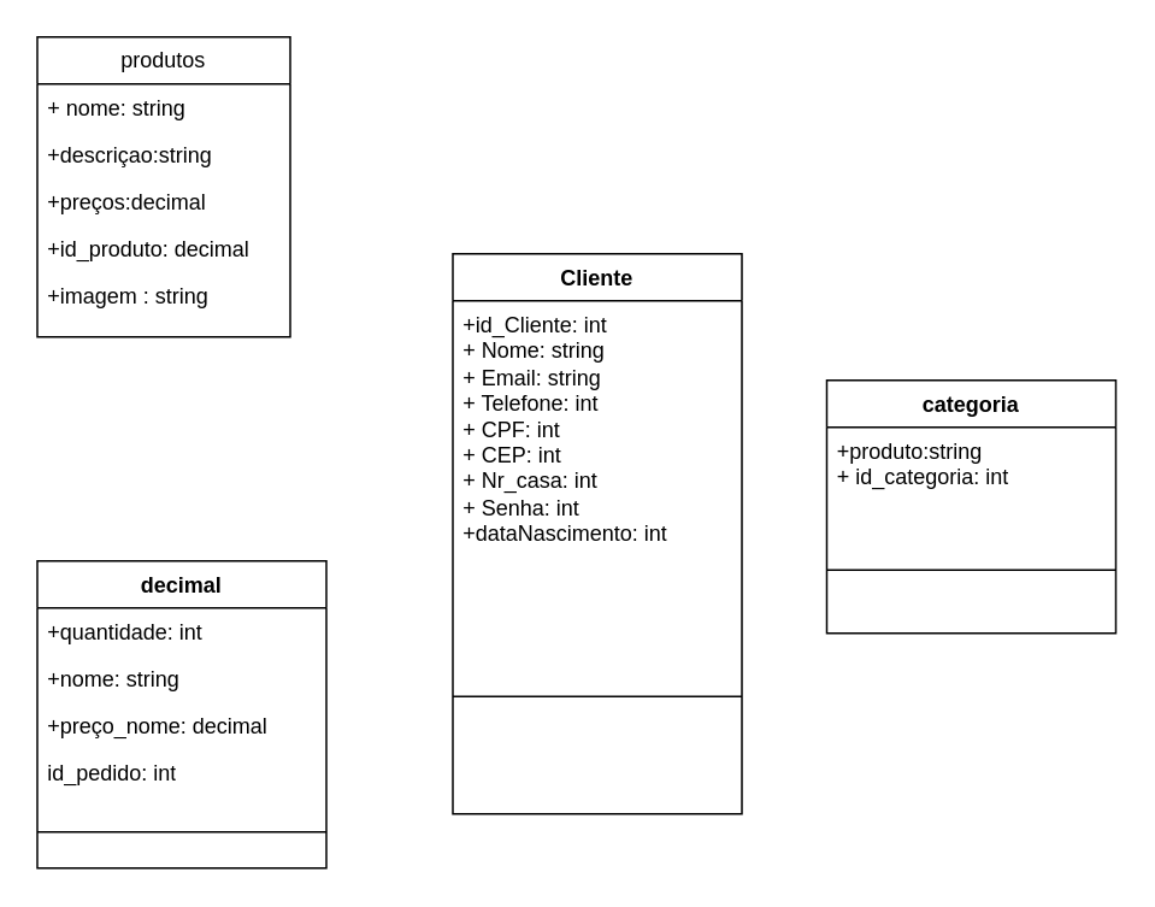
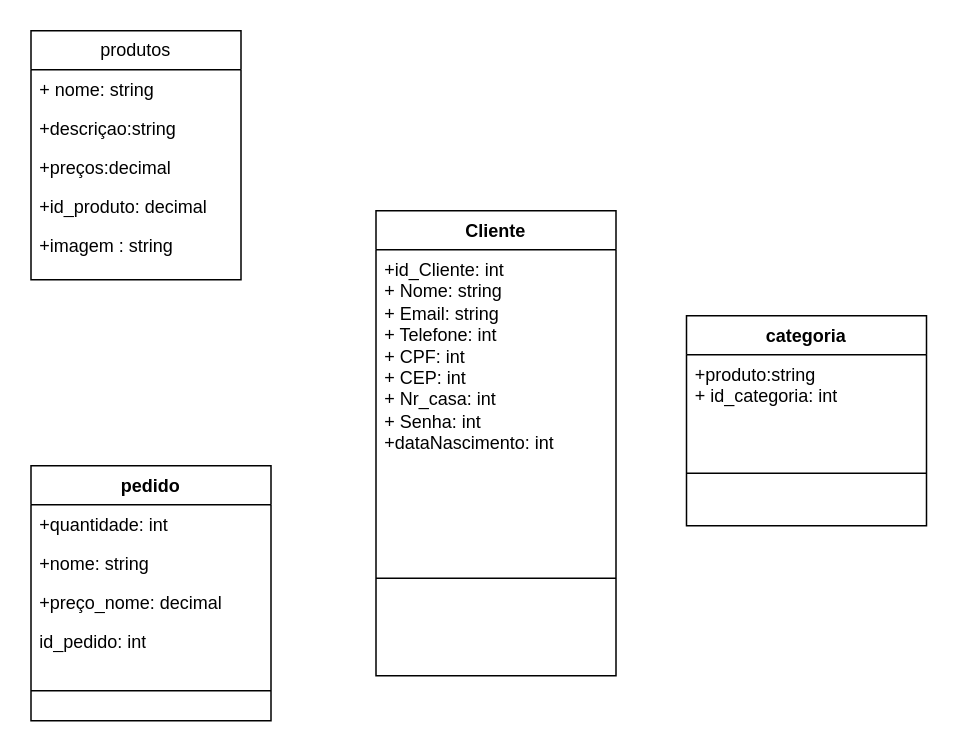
- <mxCell id="11" value="decimal" style="swimlane;fontStyle=1;align=center;verticalAlign=top;childLayout=stackLayout;horizontal=1;startSize=26;horizontalStack=0;resizeParent=1;resizeParentMax=0;resizeLast=0;collapsible=1;marginBottom=0;whiteSpace=wrap;html=1;" vertex="1" parent="1"><mxGeometry x="20" y="310" width="160" height="170" as="geometry" /></mxCell>
+ <mxCell id="11" value="pedido" style="swimlane;fontStyle=1;align=center;verticalAlign=top;childLayout=stackLayout;horizontal=1;startSize=26;horizontalStack=0;resizeParent=1;resizeParentMax=0;resizeLast=0;collapsible=1;marginBottom=0;whiteSpace=wrap;html=1;" vertex="1" parent="1"><mxGeometry x="20" y="310" width="160" height="170" as="geometry" /></mxCell>
